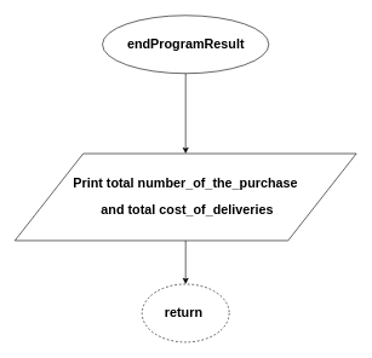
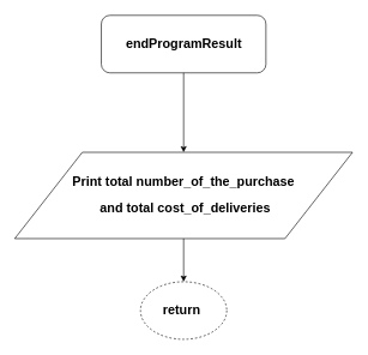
- <mxCell id="3" value="&lt;b style=&quot;font-size: 18px&quot;&gt;endProgramResult&lt;/b&gt;" style="ellipse;whiteSpace=wrap;html=1;" vertex="1" parent="1"><mxGeometry x="140.5" y="20.5" width="229" height="80" as="geometry" /></mxCell>
+ <mxCell id="3" value="&lt;b style=&quot;font-size: 18px&quot;&gt;endProgramResult&lt;/b&gt;" style="whiteSpace=wrap;html=1;rounded=1;" vertex="1" parent="1"><mxGeometry x="140.5" y="20.5" width="229" height="80" as="geometry" /></mxCell>
